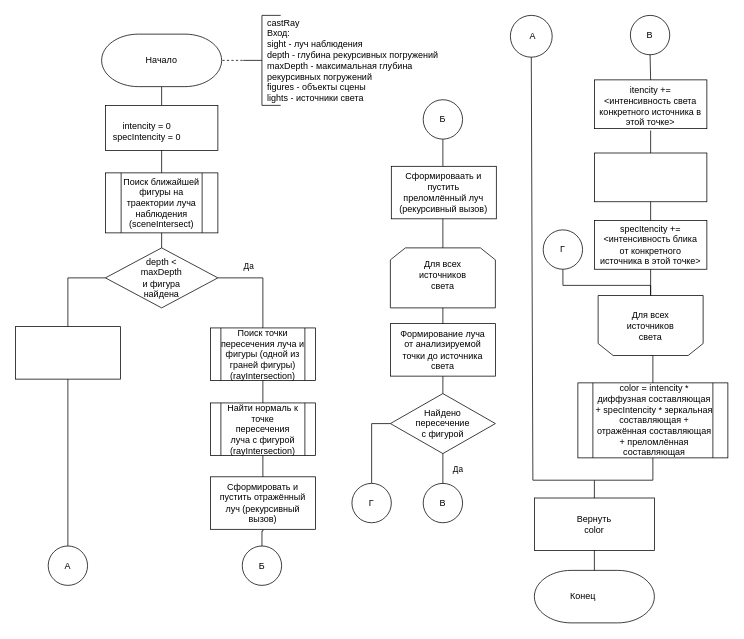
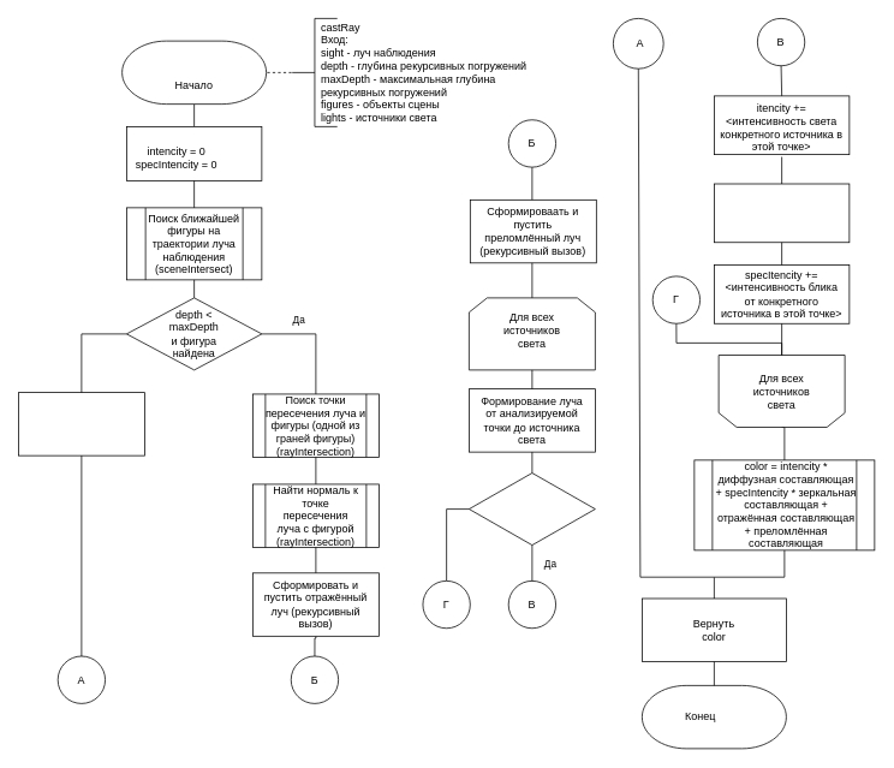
- <mxCell id="63" value="Начало" style="text;html=1;strokeColor=none;fillColor=none;align=center;verticalAlign=middle;whiteSpace=wrap;rounded=0;" parent="1" vertex="1"><mxGeometry x="185" y="65" width="60" height="30" as="geometry" /></mxCell>
+ <mxCell id="63" value="Начало" style="text;html=1;strokeColor=none;fillColor=none;align=center;verticalAlign=middle;whiteSpace=wrap;rounded=0;" parent="1" vertex="1"><mxGeometry x="185" y="80" width="60" height="30" as="geometry" /></mxCell>
- <mxCell id="27" value="Найдено пересечение с фигурой" style="text;html=1;strokeColor=none;fillColor=none;align=center;verticalAlign=middle;whiteSpace=wrap;rounded=0;" parent="1" vertex="1"><mxGeometry x="560" y="549.25" width="60" height="30" as="geometry" /></mxCell>
